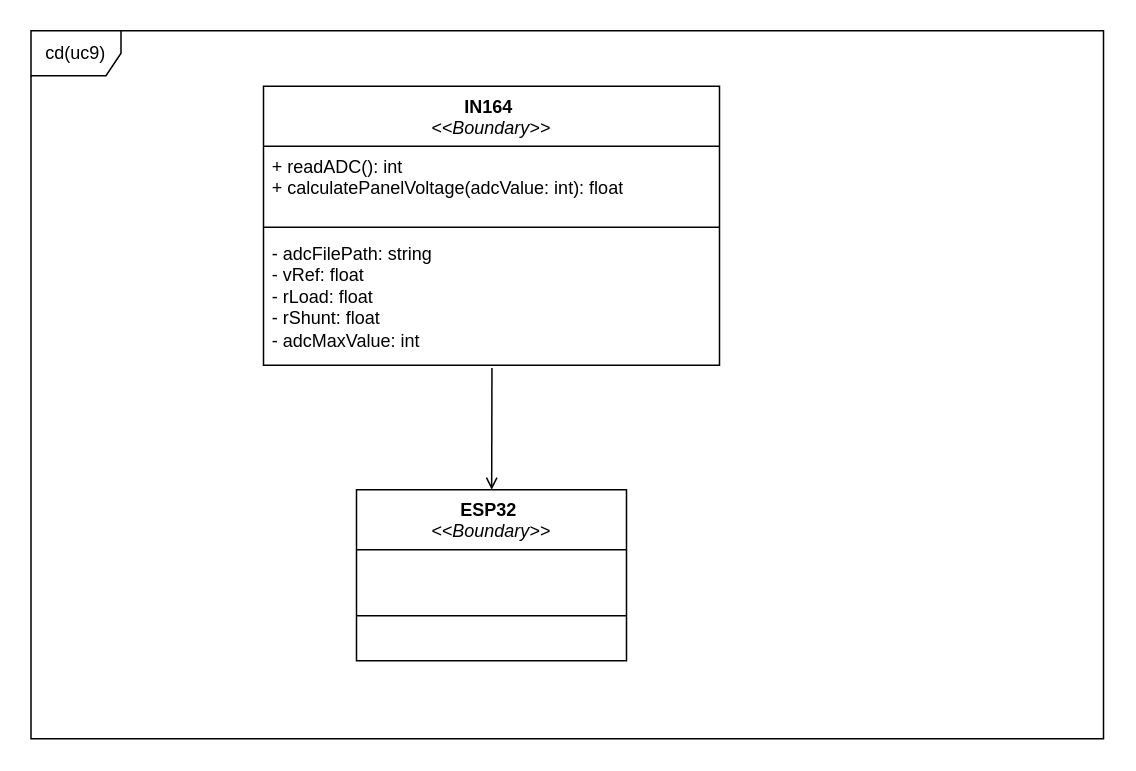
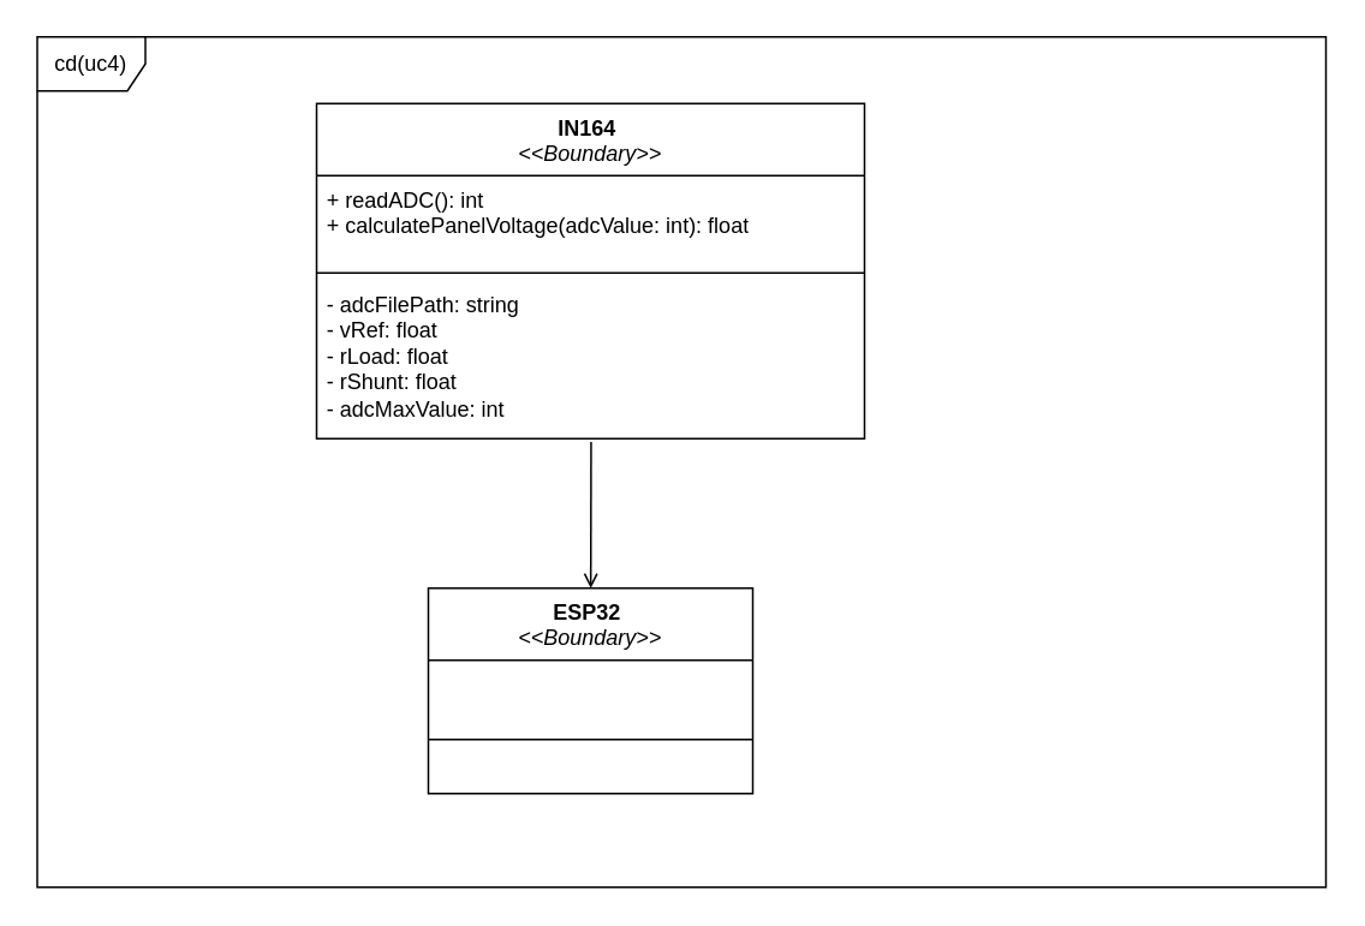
- <mxCell id="2" value="cd(uc9)" style="shape=umlFrame;whiteSpace=wrap;html=1;pointerEvents=0;" vertex="1" parent="1"><mxGeometry x="20" y="20" width="715" height="472" as="geometry" /></mxCell>
+ <mxCell id="2" value="cd(uc4)" style="shape=umlFrame;whiteSpace=wrap;html=1;pointerEvents=0;" vertex="1" parent="1"><mxGeometry x="20" y="20" width="715" height="472" as="geometry" /></mxCell>
